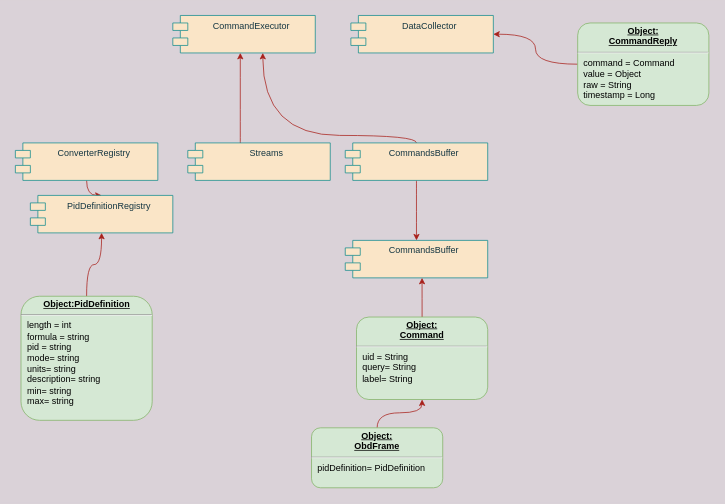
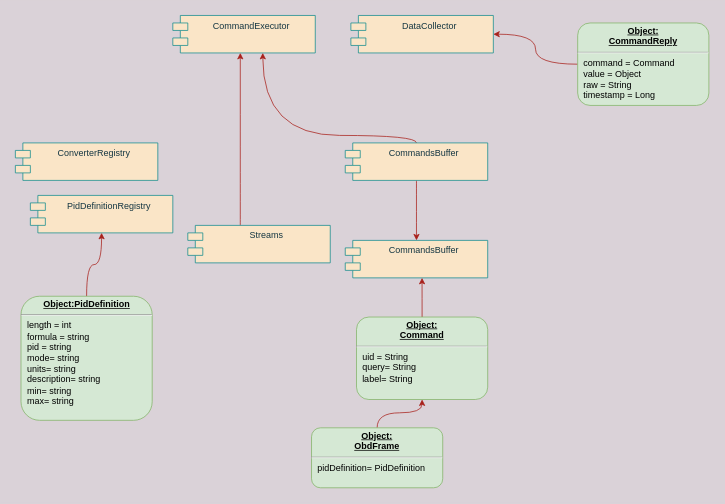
- <mxCell id="6" value="Streams" style="shape=module;align=left;spacingLeft=20;align=center;verticalAlign=top;fillColor=#FAE5C7;strokeColor=#0F8B8D;fontColor=#143642;rounded=1;" vertex="1" parent="1"><mxGeometry x="250" y="190" width="190" height="50" as="geometry" /></mxCell>
+ <mxCell id="6" value="Streams" style="shape=module;align=left;spacingLeft=20;align=center;verticalAlign=top;fillColor=#FAE5C7;strokeColor=#0F8B8D;fontColor=#143642;rounded=1;" vertex="1" parent="1"><mxGeometry x="250" y="300" width="190" height="50" as="geometry" /></mxCell>
- <mxCell id="3" style="edgeStyle=orthogonalEdgeStyle;orthogonalLoop=1;jettySize=auto;html=1;strokeColor=#A8201A;fontColor=#143642;labelBackgroundColor=#DAD2D8;curved=1;" edge="1" parent="1" source="4" target="11"><mxGeometry relative="1" as="geometry" /></mxCell>
